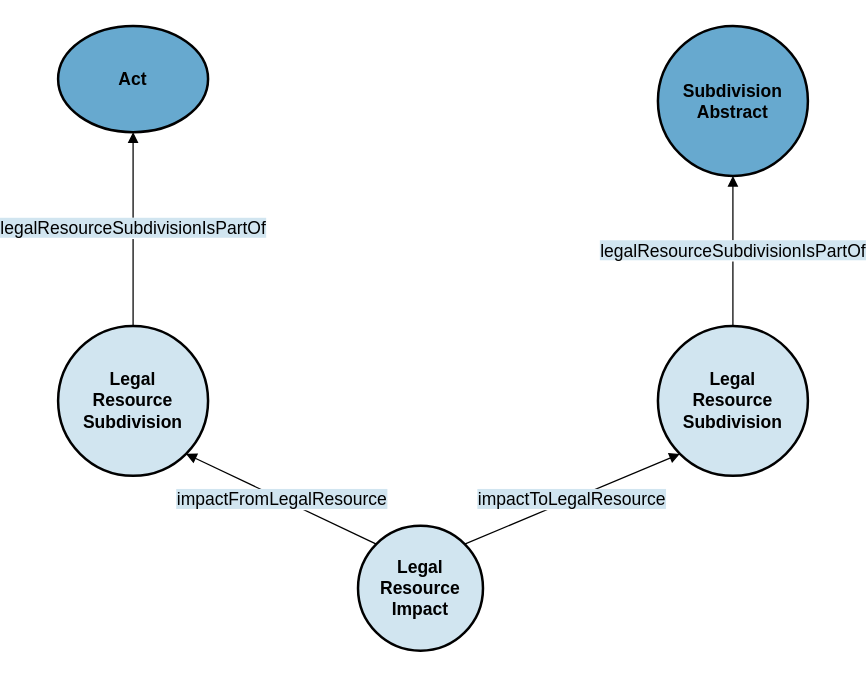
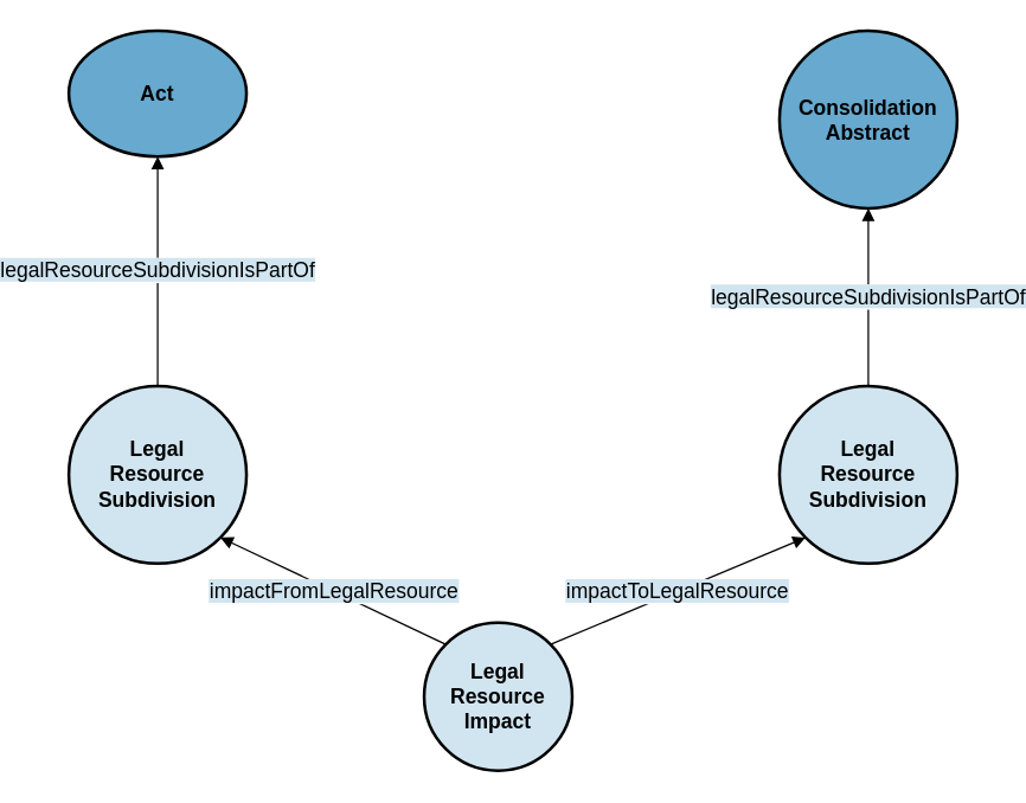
- <mxCell id="5" value="&lt;b&gt;Subdivision&lt;br&gt;Abstract&lt;br&gt;&lt;/b&gt;" style="ellipse;whiteSpace=wrap;html=1;rounded=0;shadow=0;glass=0;comic=0;strokeColor=#000000;strokeWidth=2;fillColor=#67A9CF;gradientColor=none;fontSize=14;fontColor=#000000;align=center;" parent="1" vertex="1"><mxGeometry x="500" y="20" width="120" height="120" as="geometry" /></mxCell>
+ <mxCell id="5" value="&lt;b&gt;Consolidation&lt;br&gt;Abstract&lt;br&gt;&lt;/b&gt;" style="ellipse;whiteSpace=wrap;html=1;rounded=0;shadow=0;glass=0;comic=0;strokeColor=#000000;strokeWidth=2;fillColor=#67A9CF;gradientColor=none;fontSize=14;fontColor=#000000;align=center;" parent="1" vertex="1"><mxGeometry x="500" y="20" width="120" height="120" as="geometry" /></mxCell>
